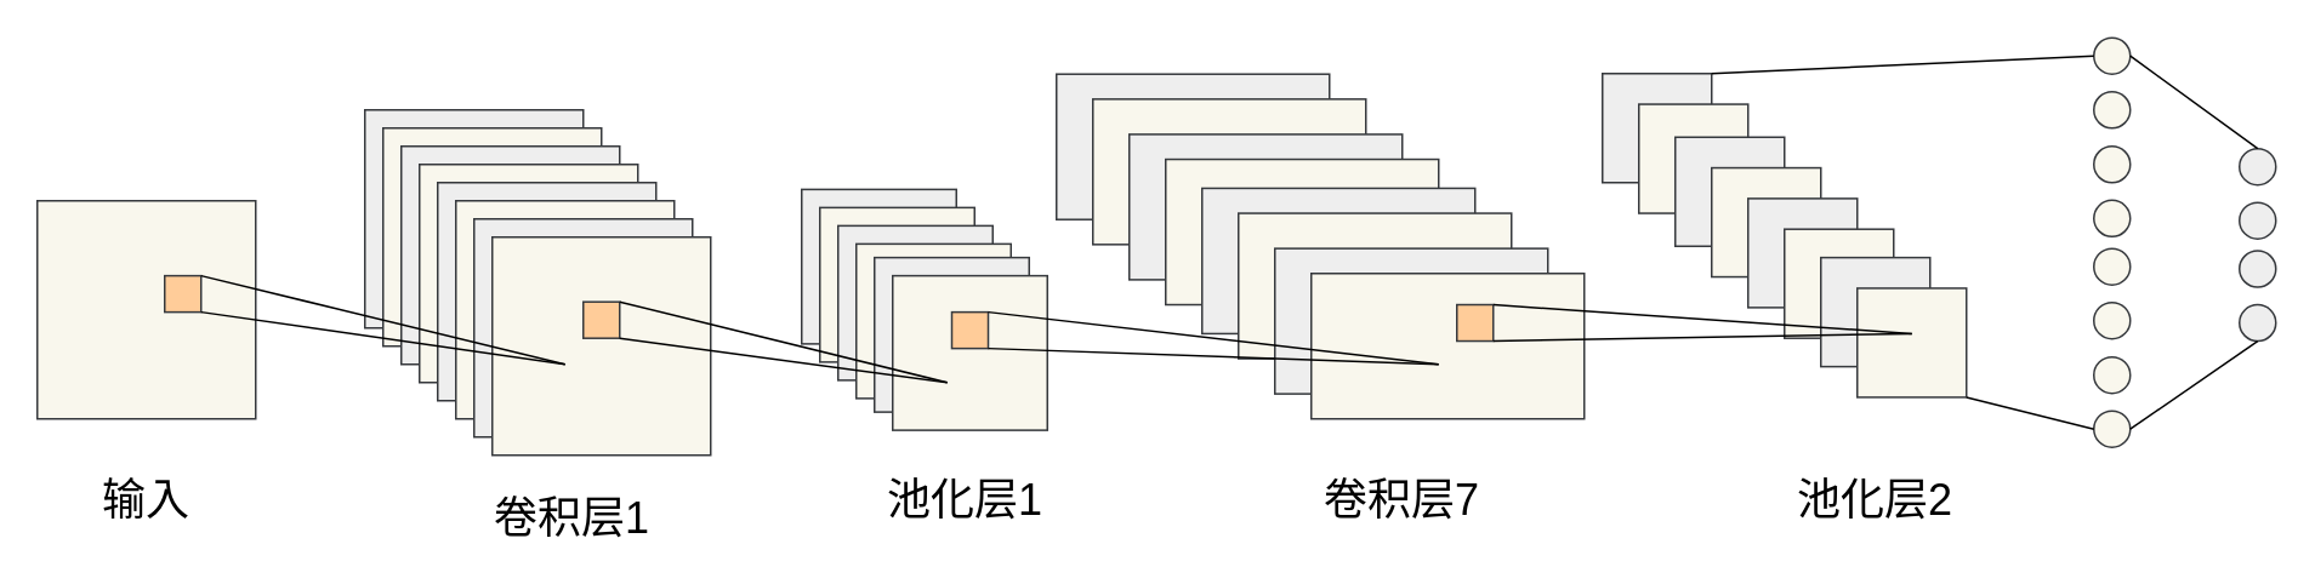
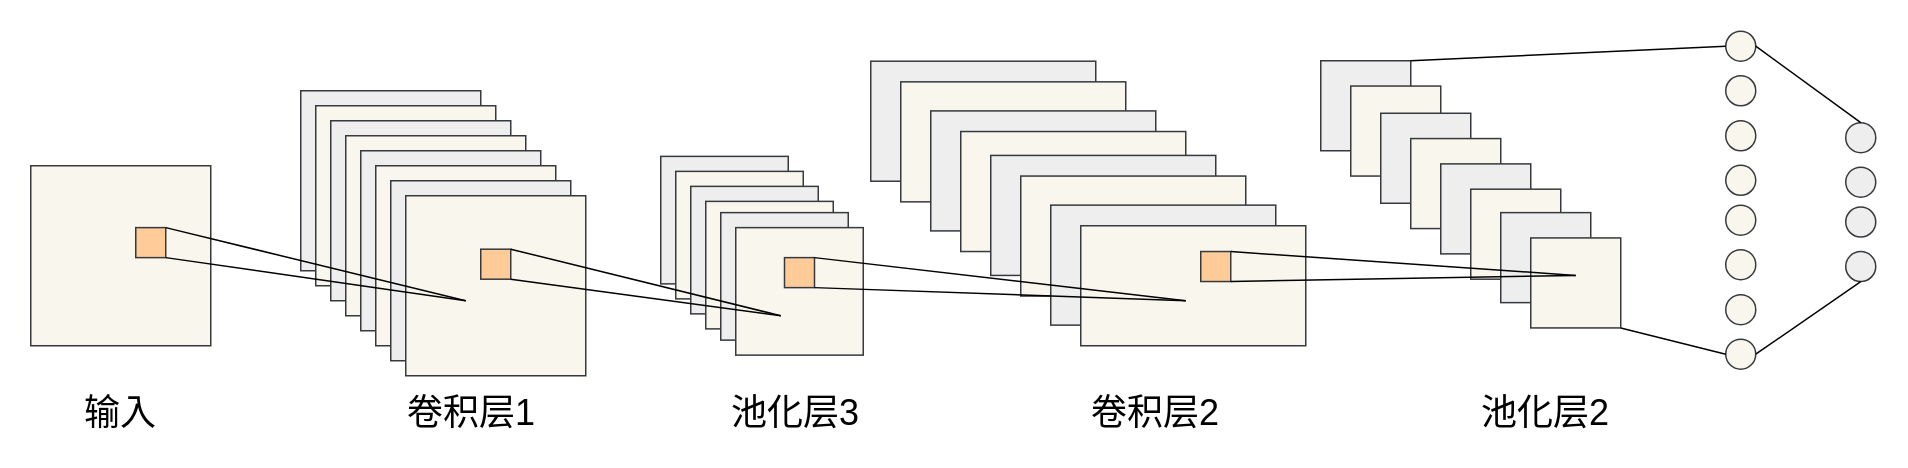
- <mxCell id="63" value="&lt;span style=&quot;font-size: 24px;&quot;&gt;池化层1&lt;/span&gt;" style="text;html=1;align=center;verticalAlign=middle;whiteSpace=wrap;rounded=0;" vertex="1" parent="1"><mxGeometry x="460" y="260" width="140" height="30" as="geometry" /></mxCell>
+ <mxCell id="63" value="&lt;span style=&quot;font-size: 24px;&quot;&gt;池化层3&lt;/span&gt;" style="text;html=1;align=center;verticalAlign=middle;whiteSpace=wrap;rounded=0;" vertex="1" parent="1"><mxGeometry x="460" y="260" width="140" height="30" as="geometry" /></mxCell>
- <mxCell id="64" value="&lt;span style=&quot;font-size: 24px;&quot;&gt;卷积层7&lt;/span&gt;" style="text;html=1;align=center;verticalAlign=middle;whiteSpace=wrap;rounded=0;" vertex="1" parent="1"><mxGeometry x="700" y="260" width="140" height="30" as="geometry" /></mxCell>
+ <mxCell id="64" value="&lt;span style=&quot;font-size: 24px;&quot;&gt;卷积层2&lt;/span&gt;" style="text;html=1;align=center;verticalAlign=middle;whiteSpace=wrap;rounded=0;" vertex="1" parent="1"><mxGeometry x="700" y="260" width="140" height="30" as="geometry" /></mxCell>
- <mxCell id="62" value="&lt;span style=&quot;font-size: 24px;&quot;&gt;卷积层1&lt;/span&gt;" style="text;html=1;align=center;verticalAlign=middle;whiteSpace=wrap;rounded=0;" vertex="1" parent="1"><mxGeometry x="244" y="270" width="140" height="30" as="geometry" /></mxCell>
+ <mxCell id="62" value="&lt;span style=&quot;font-size: 24px;&quot;&gt;卷积层1&lt;/span&gt;" style="text;html=1;align=center;verticalAlign=middle;whiteSpace=wrap;rounded=0;" vertex="1" parent="1"><mxGeometry x="244" y="260" width="140" height="30" as="geometry" /></mxCell>
